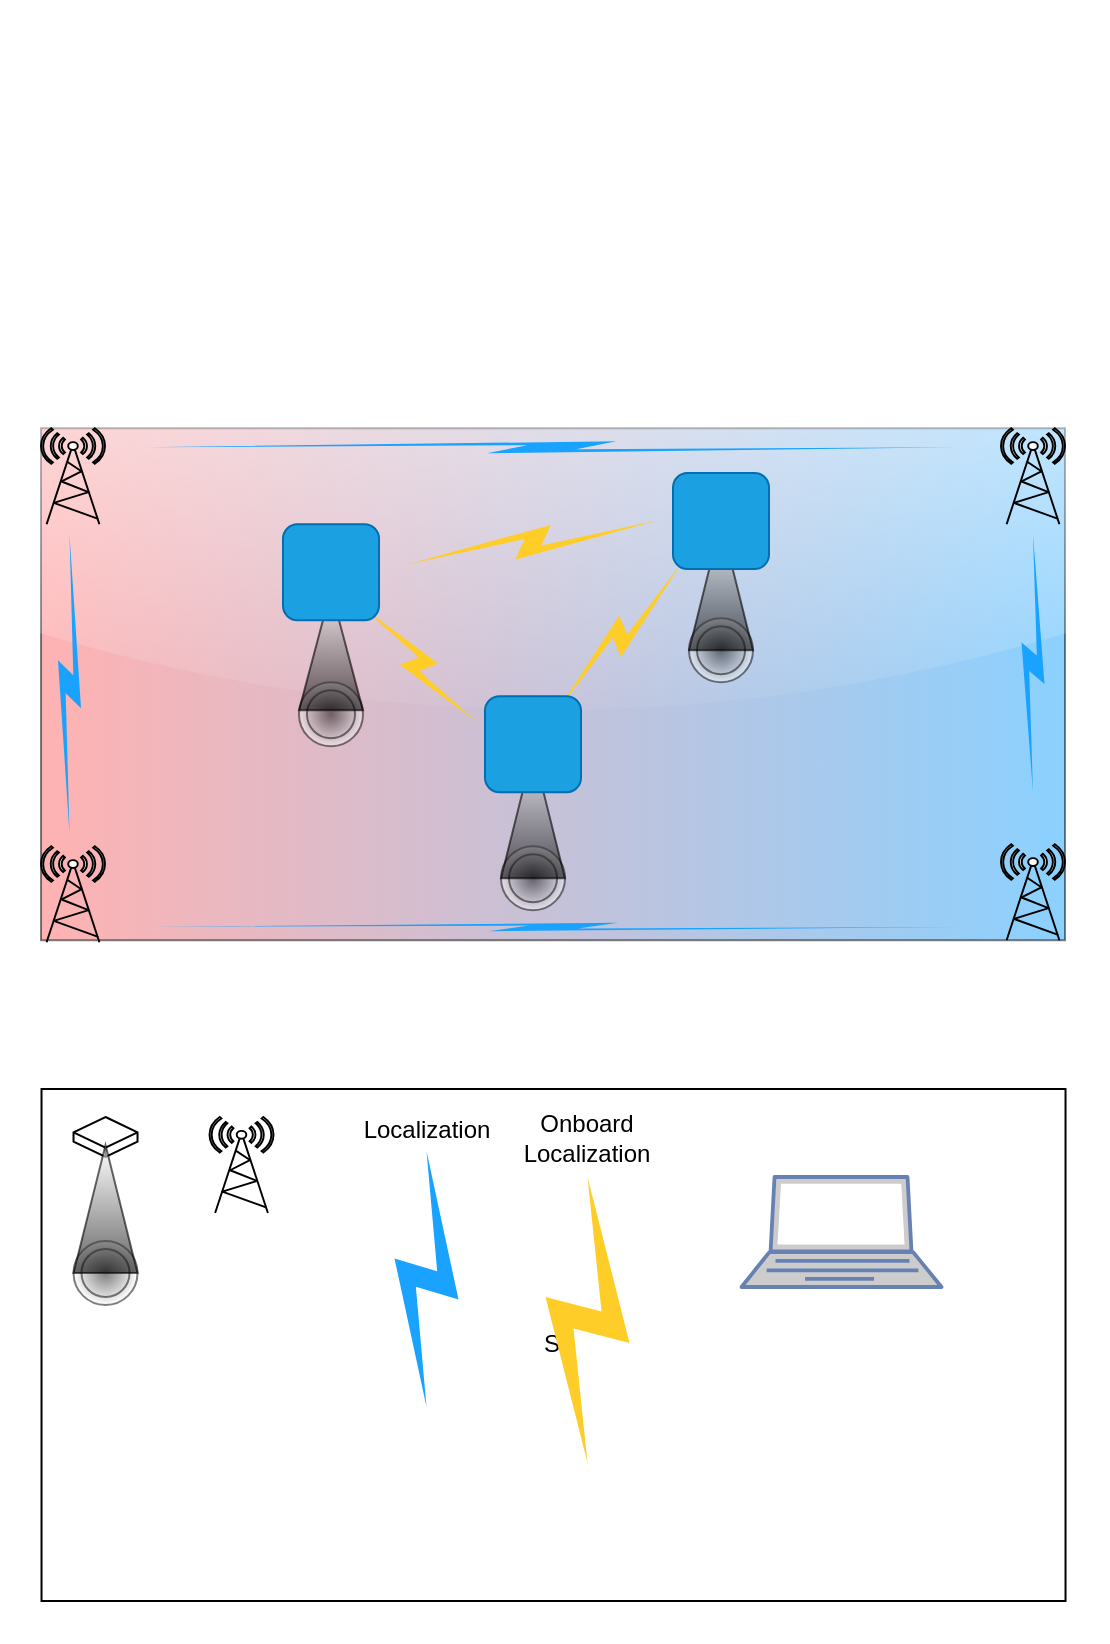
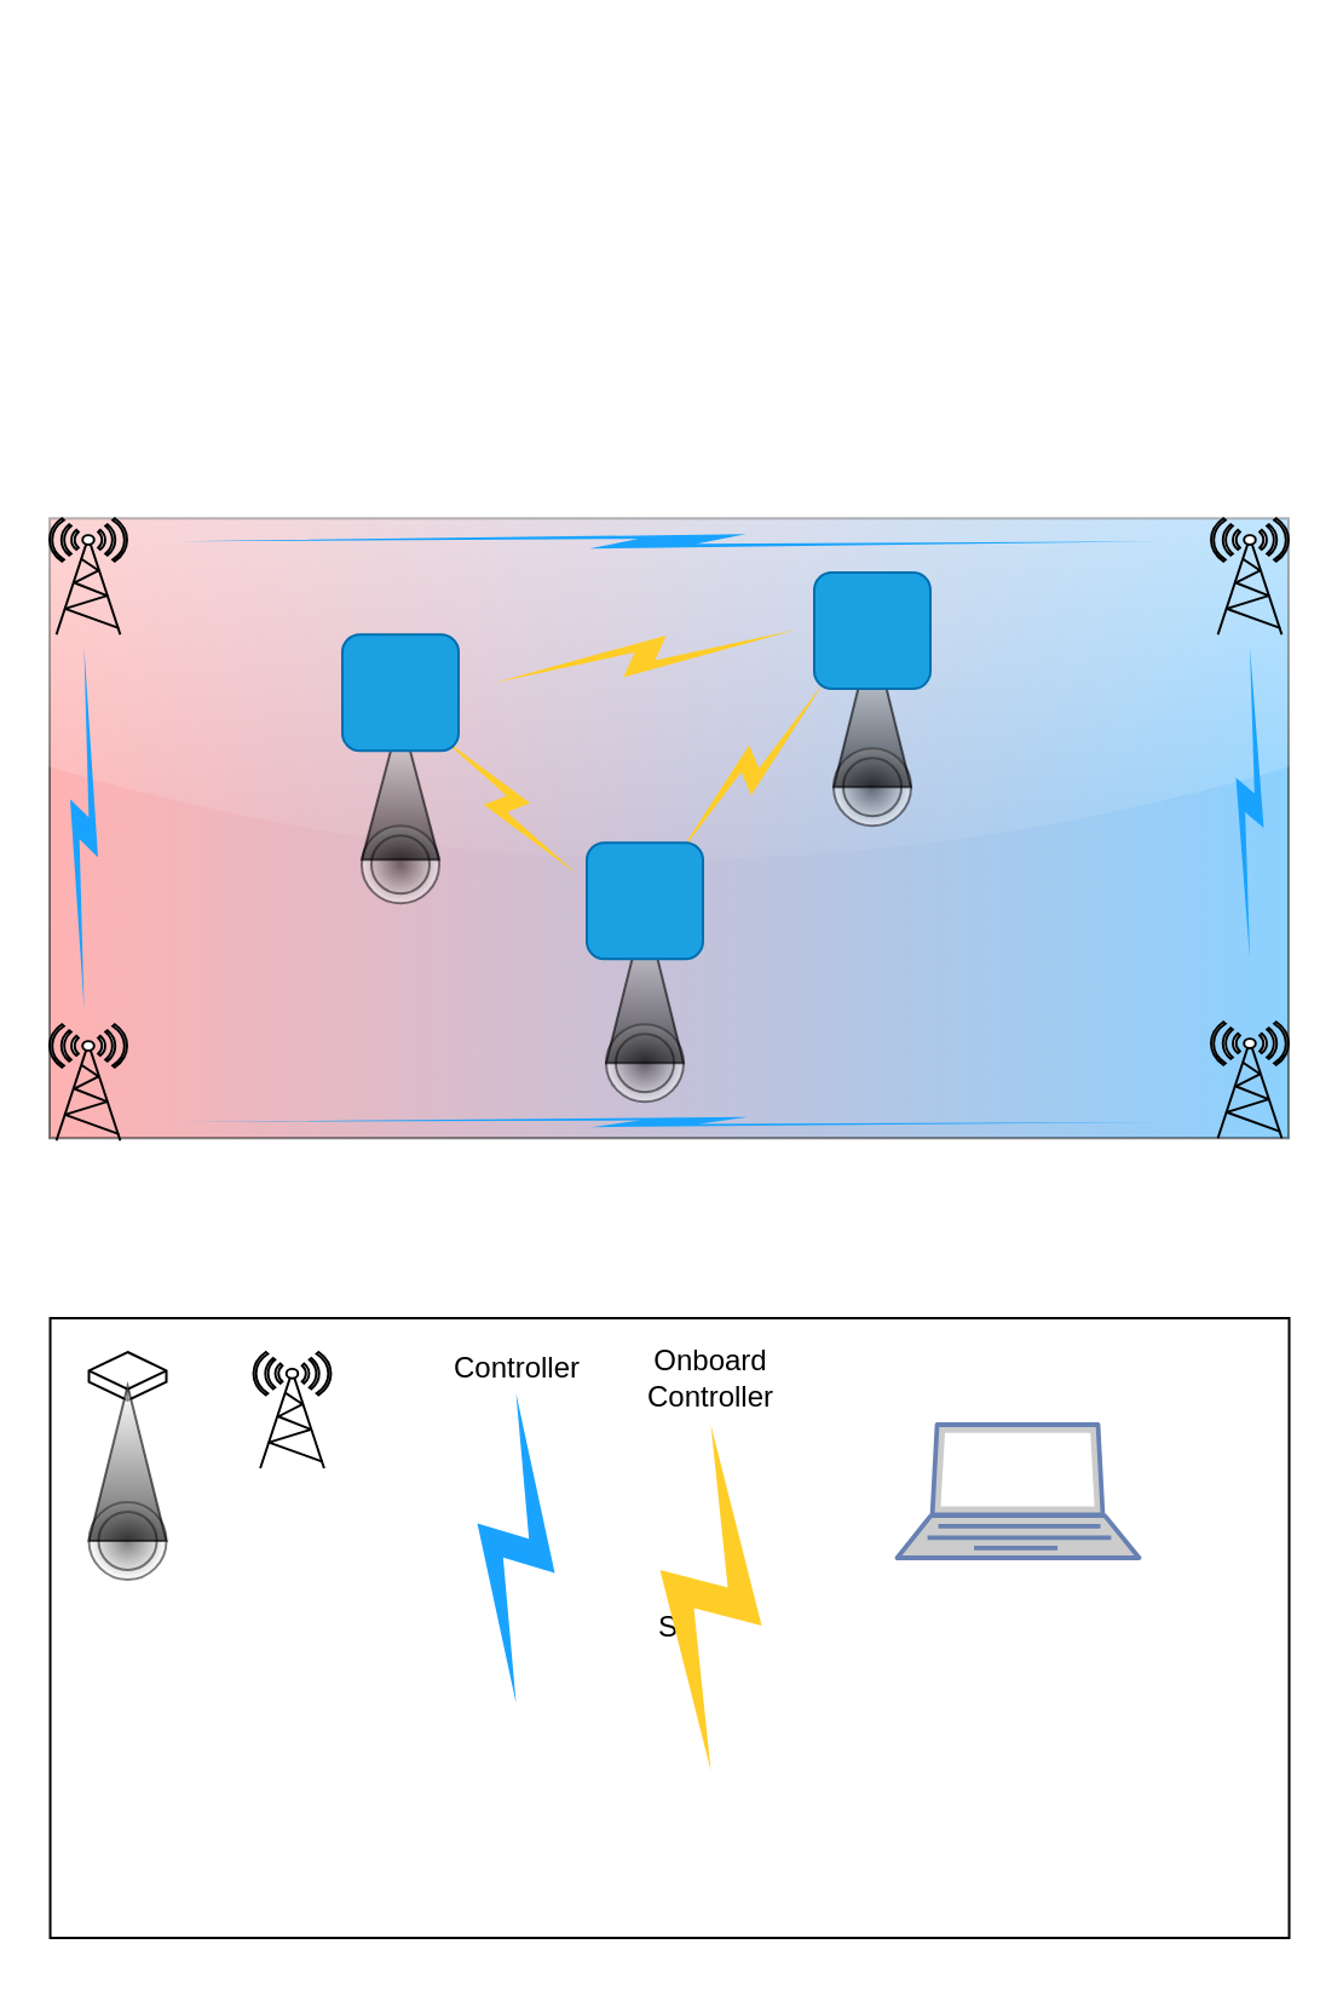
- <mxCell id="19" value="Localization" style="text;html=1;align=center;verticalAlign=middle;resizable=0;points=[];autosize=1;strokeColor=none;fillColor=none;" parent="1" vertex="1"><mxGeometry x="171.26" y="547" width="84" height="35" as="geometry" /></mxCell>
+ <mxCell id="19" value="Controller" style="text;html=1;align=center;verticalAlign=middle;resizable=0;points=[];autosize=1;strokeColor=none;fillColor=none;" parent="1" vertex="1"><mxGeometry x="171.26" y="547" width="84" height="35" as="geometry" /></mxCell>
- <mxCell id="21" value="Onboard&lt;br&gt;Localization" style="text;html=1;align=center;verticalAlign=middle;resizable=0;points=[];autosize=1;strokeColor=none;fillColor=none;" parent="1" vertex="1"><mxGeometry x="258.26" y="544.5" width="70" height="49" as="geometry" /></mxCell>
+ <mxCell id="21" value="Onboard&lt;br&gt;Controller" style="text;html=1;align=center;verticalAlign=middle;resizable=0;points=[];autosize=1;strokeColor=none;fillColor=none;" parent="1" vertex="1"><mxGeometry x="258.26" y="544.5" width="70" height="49" as="geometry" /></mxCell>
